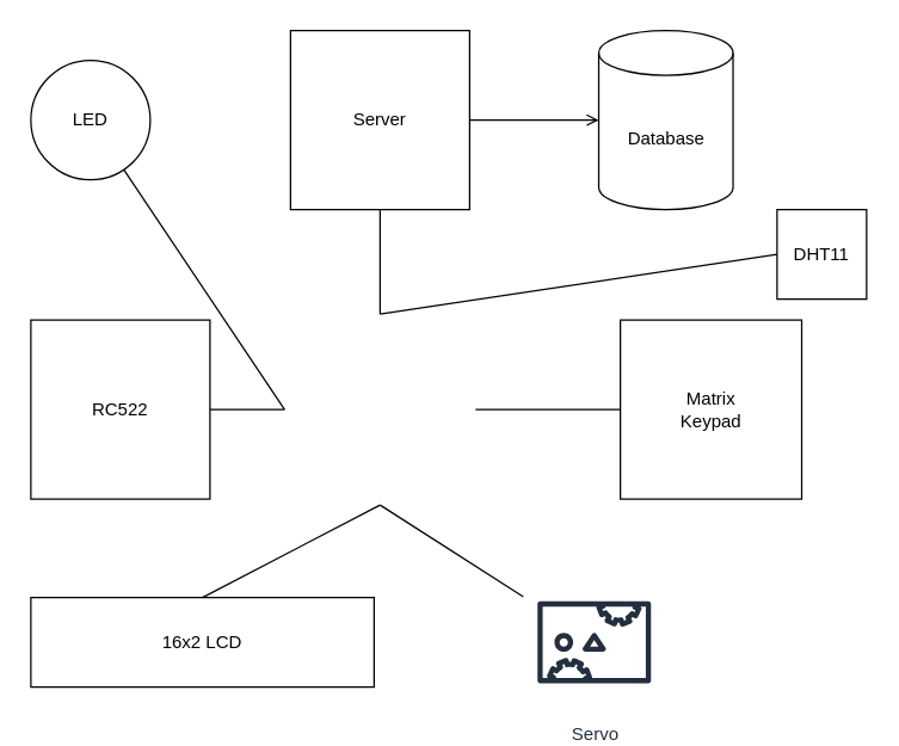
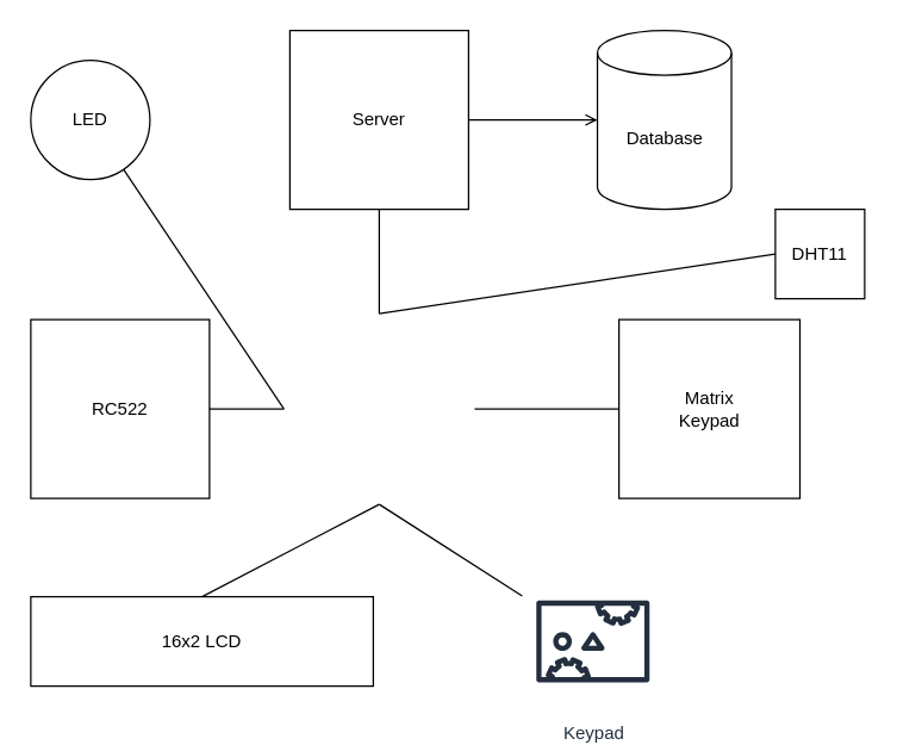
- <mxCell id="12" value="Servo" style="outlineConnect=0;fontColor=#232F3E;gradientColor=none;strokeColor=#232F3E;fillColor=#ffffff;dashed=0;verticalLabelPosition=bottom;verticalAlign=top;align=center;html=1;fontSize=12;fontStyle=0;aspect=fixed;shape=mxgraph.aws4.resourceIcon;resIcon=mxgraph.aws4.servo;" parent="1" vertex="1"><mxGeometry x="350" y="382.5" width="95" height="95" as="geometry" /></mxCell>
+ <mxCell id="12" value="Keypad" style="outlineConnect=0;fontColor=#232F3E;gradientColor=none;strokeColor=#232F3E;fillColor=#ffffff;dashed=0;verticalLabelPosition=bottom;verticalAlign=top;align=center;html=1;fontSize=12;fontStyle=0;aspect=fixed;shape=mxgraph.aws4.resourceIcon;resIcon=mxgraph.aws4.servo;" parent="1" vertex="1"><mxGeometry x="350" y="382.5" width="95" height="95" as="geometry" /></mxCell>
